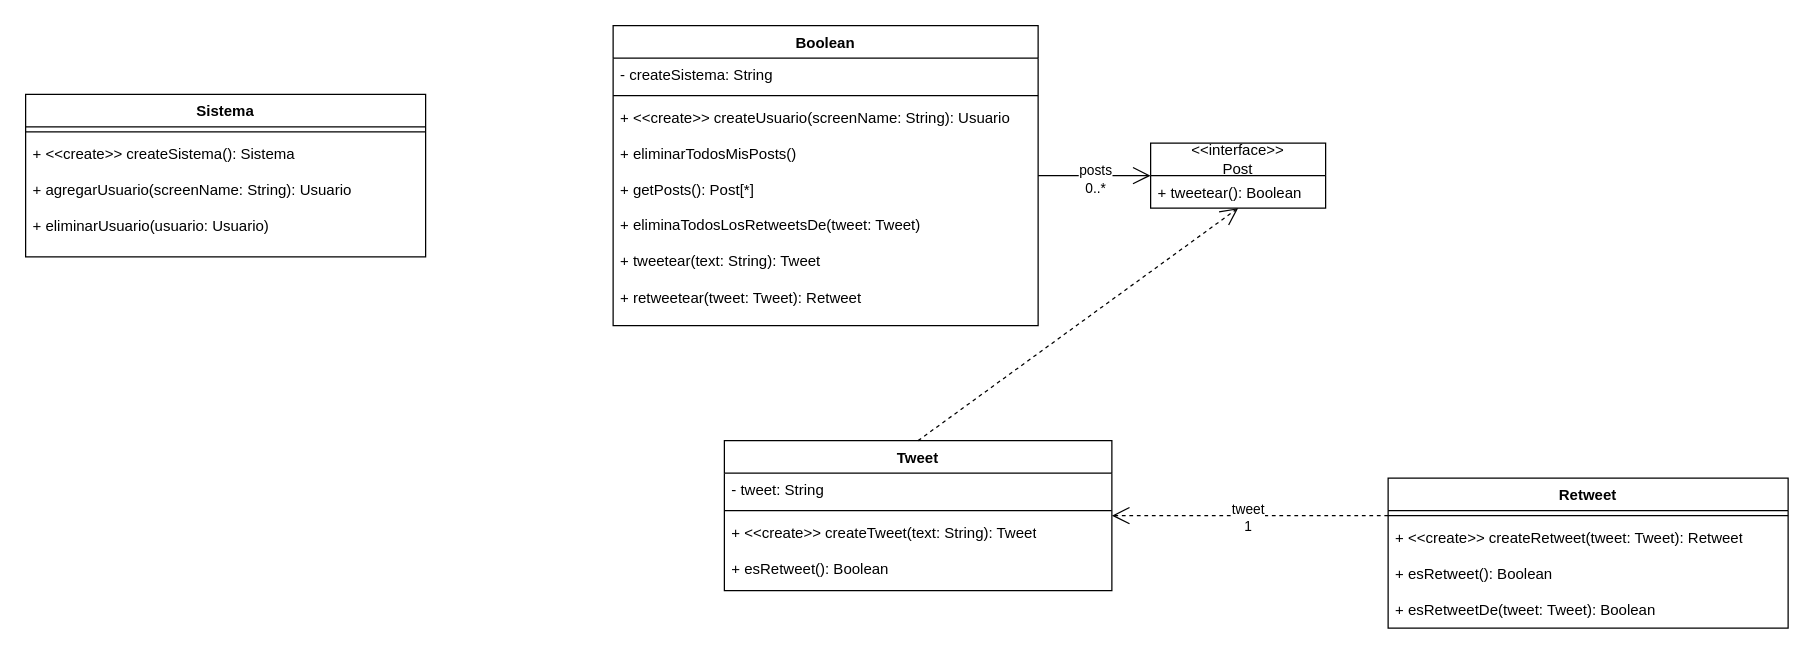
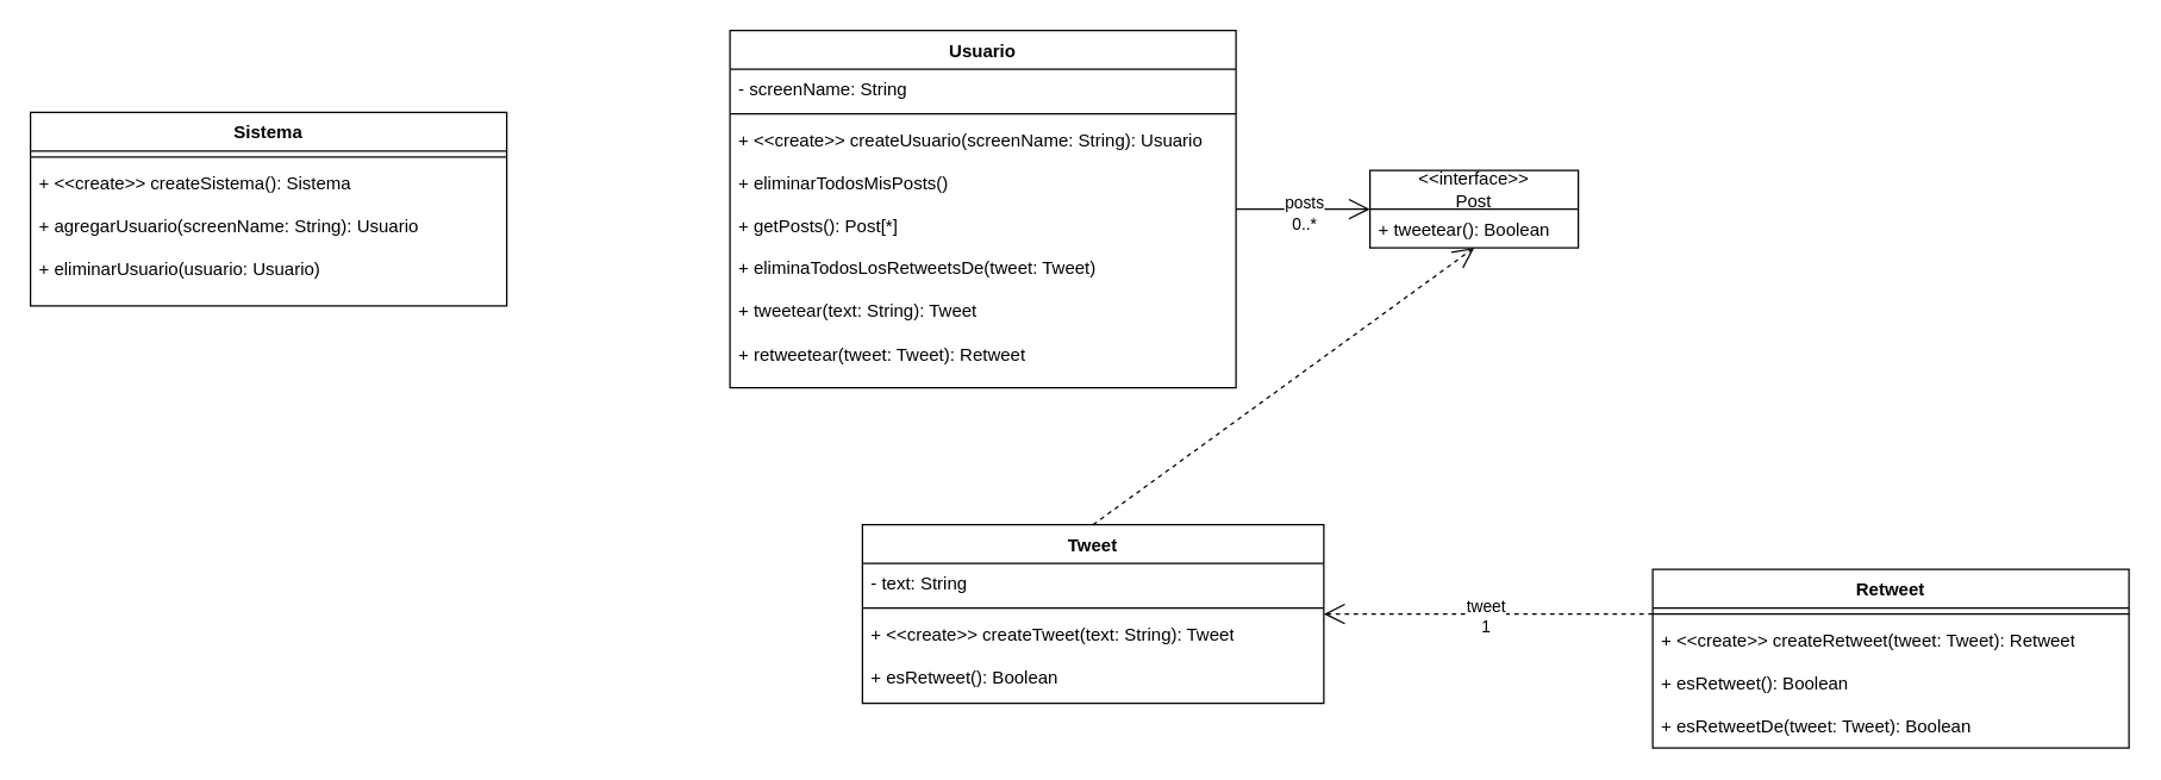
- <mxCell id="5" value="&lt;div&gt;Boolean&lt;/div&gt;" style="swimlane;fontStyle=1;align=center;verticalAlign=top;childLayout=stackLayout;horizontal=1;startSize=26;horizontalStack=0;resizeParent=1;resizeParentMax=0;resizeLast=0;collapsible=1;marginBottom=0;whiteSpace=wrap;html=1;" vertex="1" parent="1"><mxGeometry x="490" y="20" width="340" height="240" as="geometry"><mxRectangle x="340" y="275" width="80" height="30" as="alternateBounds" /></mxGeometry></mxCell>
+ <mxCell id="5" value="&lt;div&gt;Usuario&lt;/div&gt;" style="swimlane;fontStyle=1;align=center;verticalAlign=top;childLayout=stackLayout;horizontal=1;startSize=26;horizontalStack=0;resizeParent=1;resizeParentMax=0;resizeLast=0;collapsible=1;marginBottom=0;whiteSpace=wrap;html=1;" vertex="1" parent="1"><mxGeometry x="490" y="20" width="340" height="240" as="geometry"><mxRectangle x="340" y="275" width="80" height="30" as="alternateBounds" /></mxGeometry></mxCell>
- <mxCell id="6" value="- createSistema: String" style="text;strokeColor=none;fillColor=none;align=left;verticalAlign=top;spacingLeft=4;spacingRight=4;overflow=hidden;rotatable=0;points=[[0,0.5],[1,0.5]];portConstraint=eastwest;whiteSpace=wrap;html=1;" vertex="1" parent="5"><mxGeometry y="26" width="340" height="26" as="geometry" /></mxCell>
+ <mxCell id="6" value="- screenName: String" style="text;strokeColor=none;fillColor=none;align=left;verticalAlign=top;spacingLeft=4;spacingRight=4;overflow=hidden;rotatable=0;points=[[0,0.5],[1,0.5]];portConstraint=eastwest;whiteSpace=wrap;html=1;" vertex="1" parent="5"><mxGeometry y="26" width="340" height="26" as="geometry" /></mxCell>
- <mxCell id="12" value="- tweet: String" style="text;strokeColor=none;fillColor=none;align=left;verticalAlign=top;spacingLeft=4;spacingRight=4;overflow=hidden;rotatable=0;points=[[0,0.5],[1,0.5]];portConstraint=eastwest;whiteSpace=wrap;html=1;" vertex="1" parent="11"><mxGeometry y="26" width="310" height="26" as="geometry" /></mxCell>
+ <mxCell id="12" value="- text: String" style="text;strokeColor=none;fillColor=none;align=left;verticalAlign=top;spacingLeft=4;spacingRight=4;overflow=hidden;rotatable=0;points=[[0,0.5],[1,0.5]];portConstraint=eastwest;whiteSpace=wrap;html=1;" vertex="1" parent="11"><mxGeometry y="26" width="310" height="26" as="geometry" /></mxCell>
